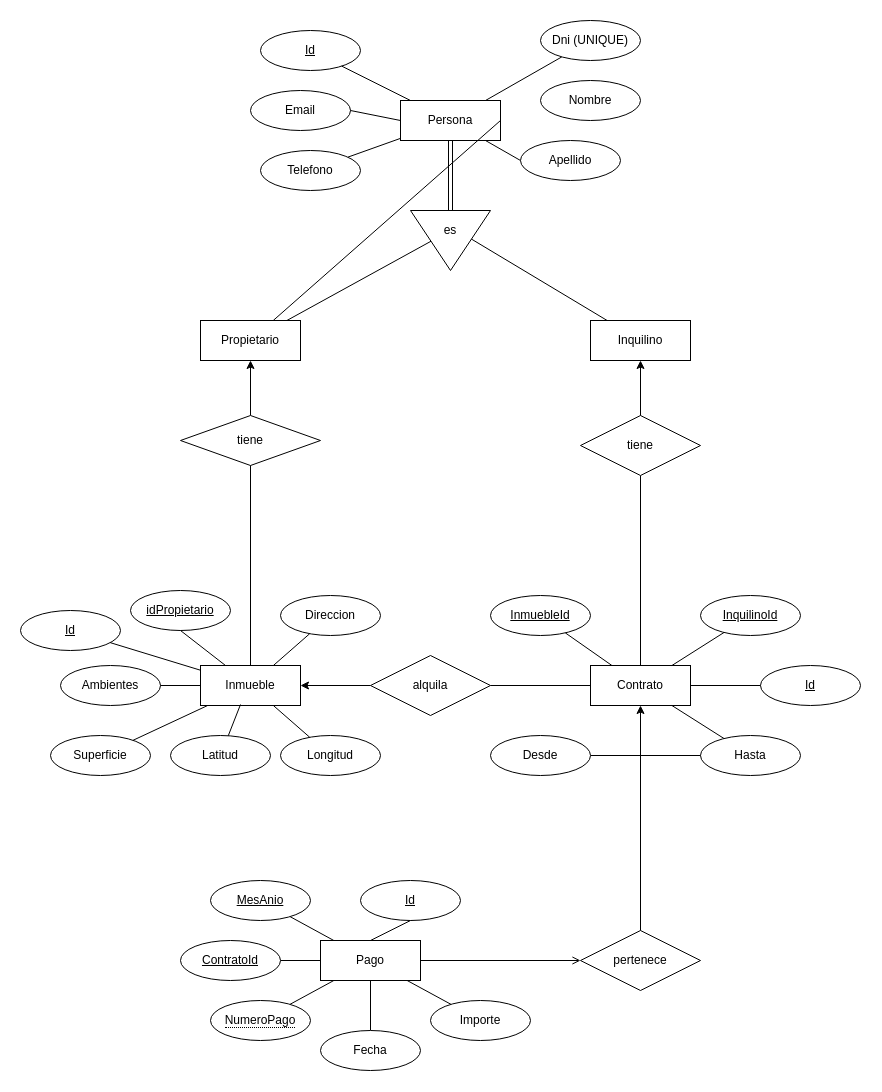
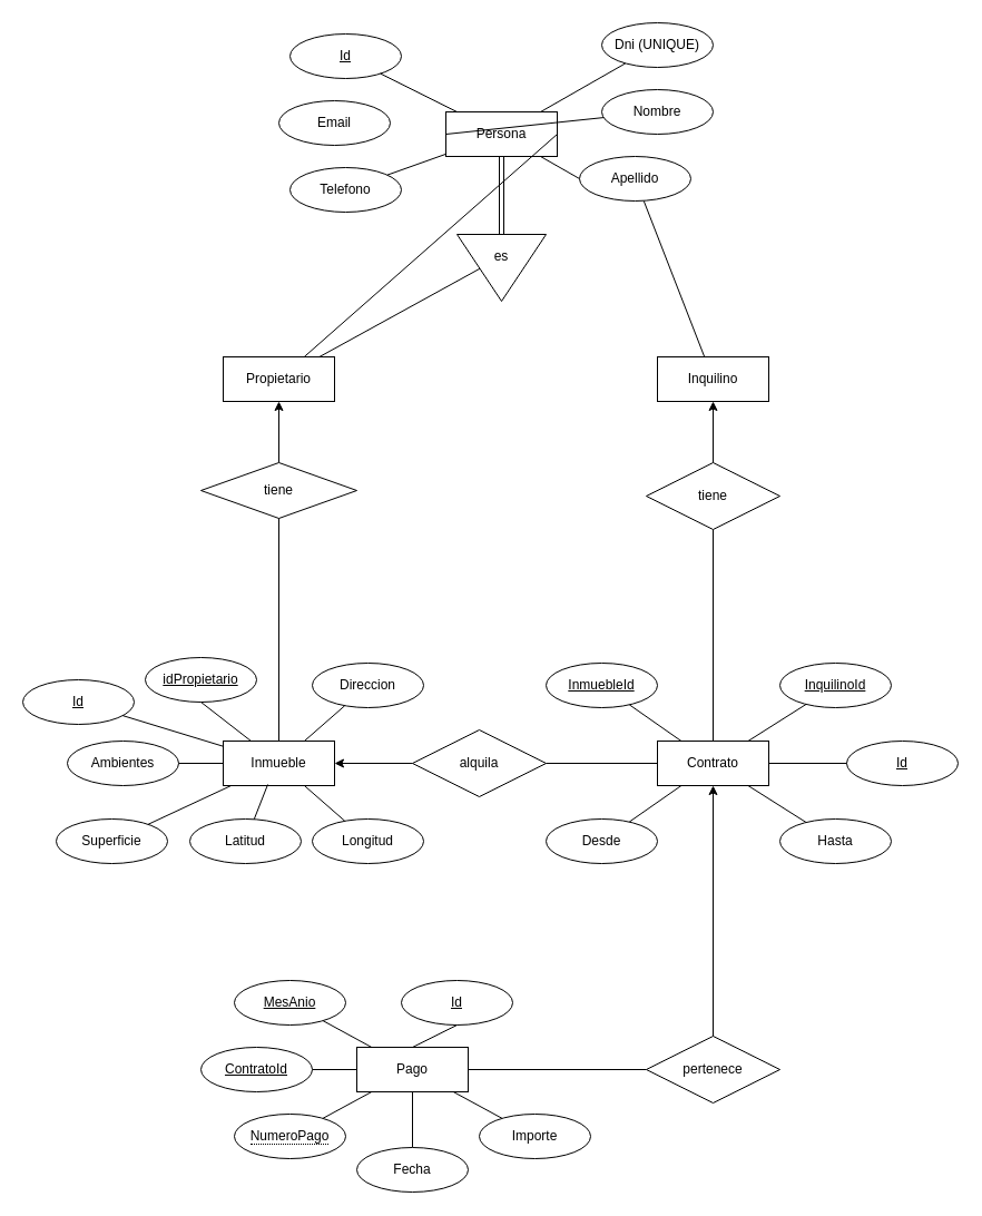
- <mxCell id="72" style="edgeStyle=none;rounded=0;orthogonalLoop=1;jettySize=auto;html=1;endArrow=none;entryX=1;entryY=0.5;entryDx=0;entryDy=0;exitX=0;exitY=0.5;exitDx=0;exitDy=0;" edge="1" parent="1" source="5" target="71"><mxGeometry relative="1" as="geometry"><mxPoint x="410" y="147.857" as="sourcePoint" /><mxPoint x="357.297" y="166.68" as="targetPoint" /></mxGeometry></mxCell>
+ <mxCell id="72" style="edgeStyle=none;rounded=0;orthogonalLoop=1;jettySize=auto;html=1;endArrow=none;exitX=0;exitY=0.5;exitDx=0;exitDy=0;" edge="1" parent="1" source="5" target="69"><mxGeometry relative="1" as="geometry"><mxPoint x="410" y="147.857" as="sourcePoint" /><mxPoint x="357.297" y="166.68" as="targetPoint" /></mxGeometry></mxCell>
- <mxCell id="6" style="edgeStyle=none;rounded=0;orthogonalLoop=1;jettySize=auto;html=1;entryX=0.25;entryY=0;entryDx=0;entryDy=0;endArrow=none;" parent="1" source="7" target="44" edge="1"><mxGeometry relative="1" as="geometry" /></mxCell>
+ <mxCell id="6" style="edgeStyle=none;rounded=0;orthogonalLoop=1;jettySize=auto;html=1;endArrow=none;" parent="1" source="7" target="68" edge="1"><mxGeometry relative="1" as="geometry" /></mxCell>
- <mxCell id="47" style="edgeStyle=none;rounded=0;orthogonalLoop=1;jettySize=auto;html=1;endArrow=none;" parent="1" source="48" target="46" edge="1"><mxGeometry relative="1" as="geometry" /></mxCell>
+ <mxCell id="47" style="edgeStyle=none;rounded=0;orthogonalLoop=1;jettySize=auto;html=1;endArrow=none;" parent="1" source="48" target="10" edge="1"><mxGeometry relative="1" as="geometry" /></mxCell>
- <mxCell id="11" style="edgeStyle=none;rounded=0;orthogonalLoop=1;jettySize=auto;html=1;endArrow=open;" parent="1" source="12" target="27" edge="1"><mxGeometry relative="1" as="geometry"><mxPoint x="520" y="960" as="targetPoint" /></mxGeometry></mxCell>
+ <mxCell id="11" style="edgeStyle=none;rounded=0;orthogonalLoop=1;jettySize=auto;html=1;endArrow=none;" parent="1" source="12" target="27" edge="1"><mxGeometry relative="1" as="geometry"><mxPoint x="520" y="960" as="targetPoint" /></mxGeometry></mxCell>
